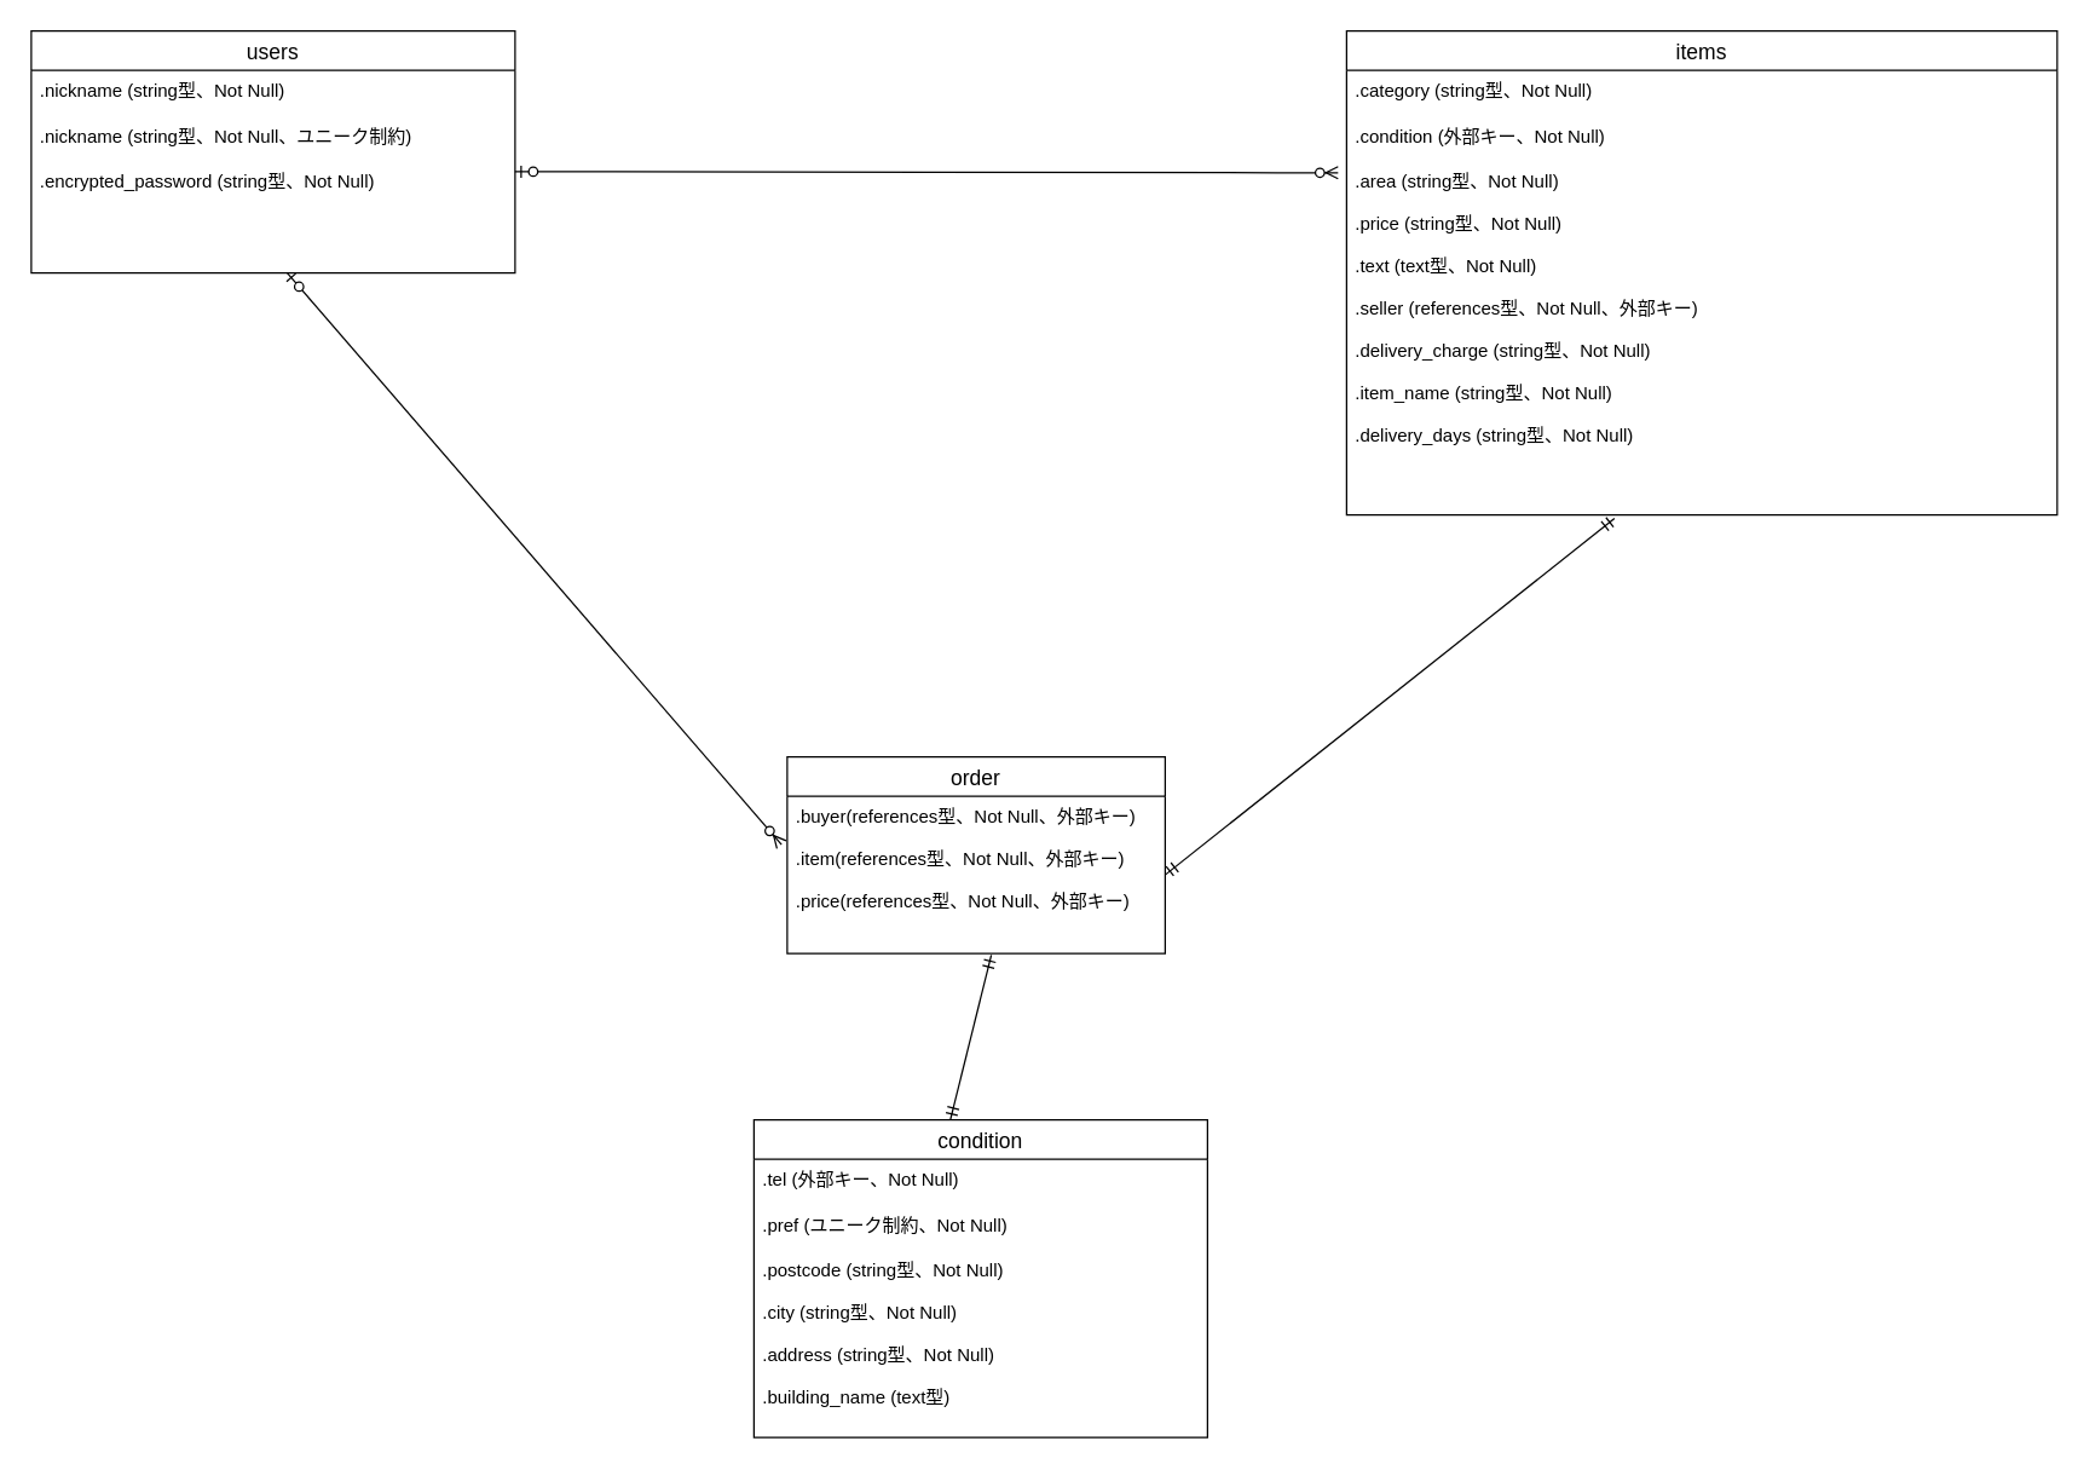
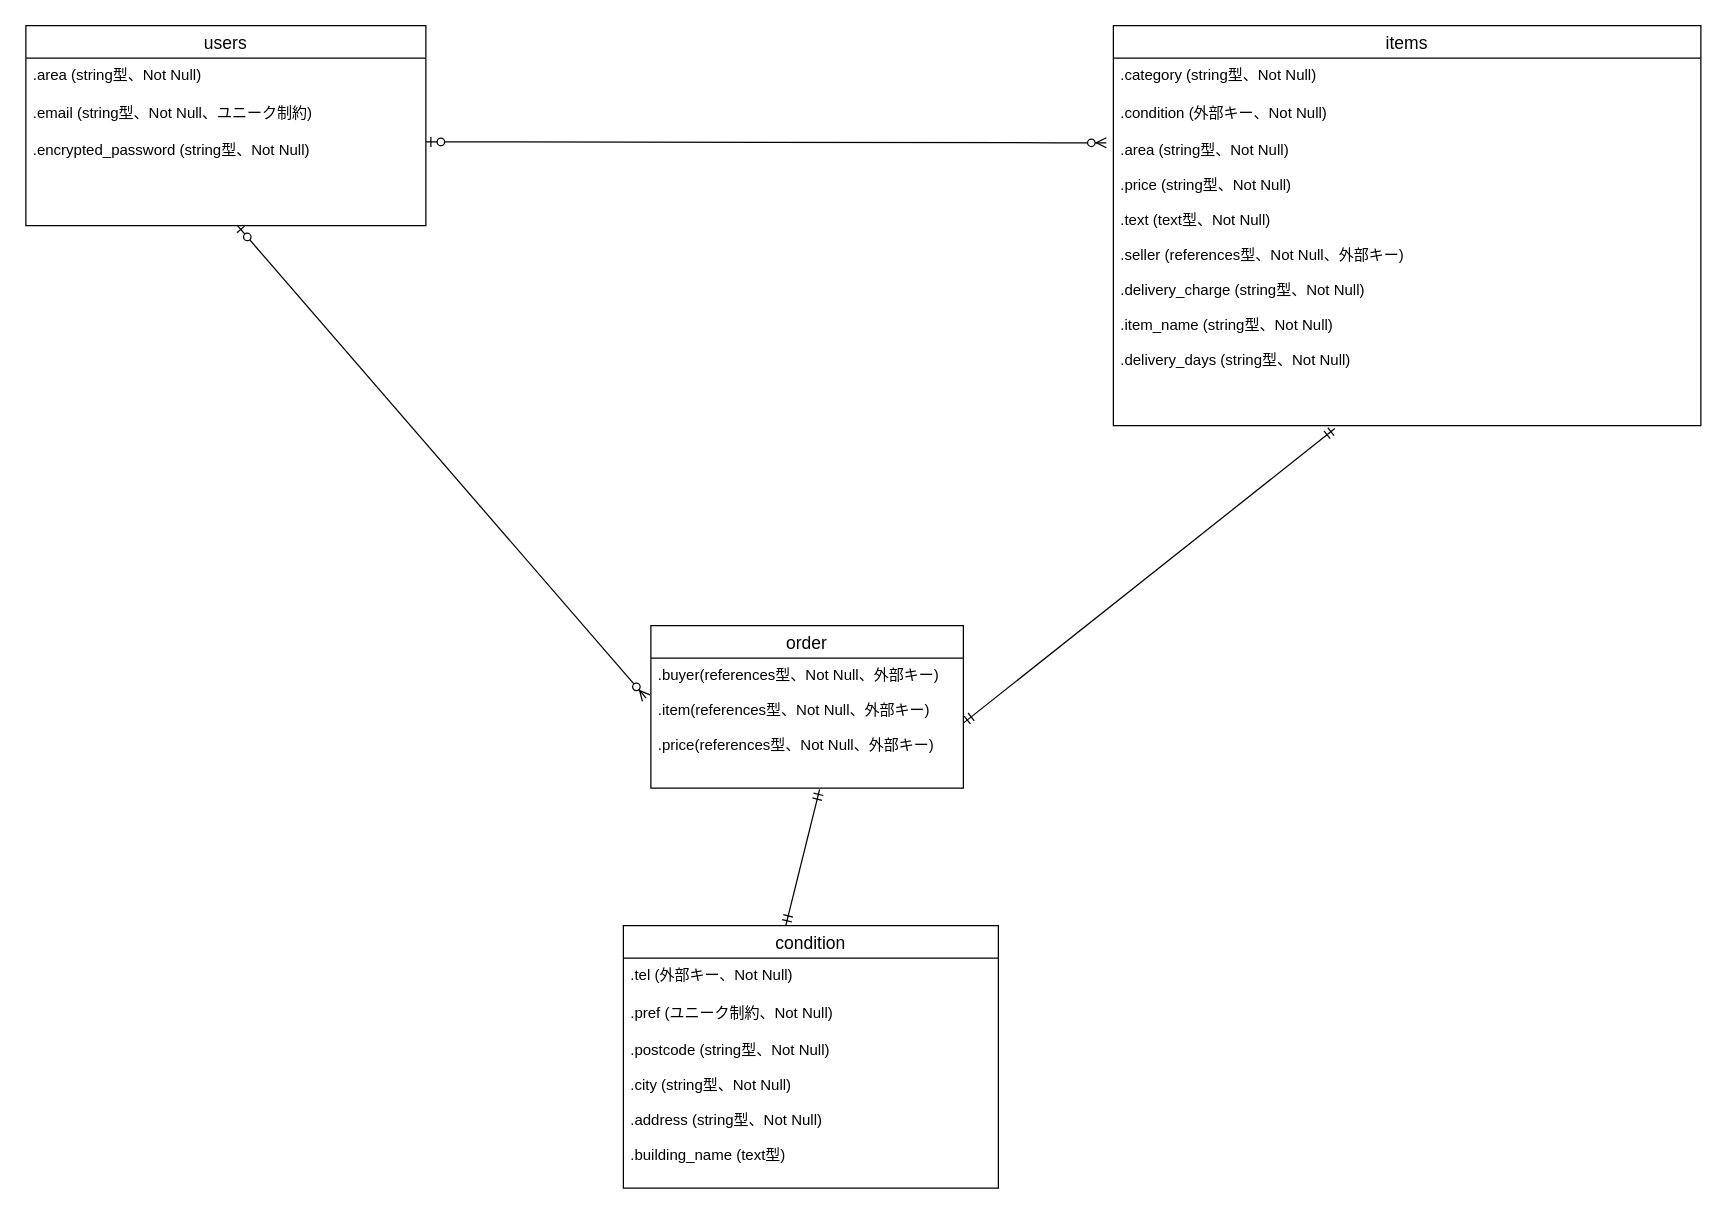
- <mxCell id="3" value=".nickname (string型、Not Null)" style="text;strokeColor=none;fillColor=none;spacingLeft=4;spacingRight=4;overflow=hidden;rotatable=0;points=[[0,0.5],[1,0.5]];portConstraint=eastwest;fontSize=12;" parent="2" vertex="1"><mxGeometry y="26" width="320" height="30" as="geometry" /></mxCell>
+ <mxCell id="3" value=".area (string型、Not Null)" style="text;strokeColor=none;fillColor=none;spacingLeft=4;spacingRight=4;overflow=hidden;rotatable=0;points=[[0,0.5],[1,0.5]];portConstraint=eastwest;fontSize=12;" parent="2" vertex="1"><mxGeometry y="26" width="320" height="30" as="geometry" /></mxCell>
- <mxCell id="4" value=".nickname (string型、Not Null、ユニーク制約)&#10;&#10;." style="text;strokeColor=none;fillColor=none;spacingLeft=4;spacingRight=4;overflow=hidden;rotatable=0;points=[[0,0.5],[1,0.5]];portConstraint=eastwest;fontSize=12;" parent="2" vertex="1"><mxGeometry y="56" width="320" height="30" as="geometry" /></mxCell>
+ <mxCell id="4" value=".email (string型、Not Null、ユニーク制約)&#10;&#10;." style="text;strokeColor=none;fillColor=none;spacingLeft=4;spacingRight=4;overflow=hidden;rotatable=0;points=[[0,0.5],[1,0.5]];portConstraint=eastwest;fontSize=12;" parent="2" vertex="1"><mxGeometry y="56" width="320" height="30" as="geometry" /></mxCell>
